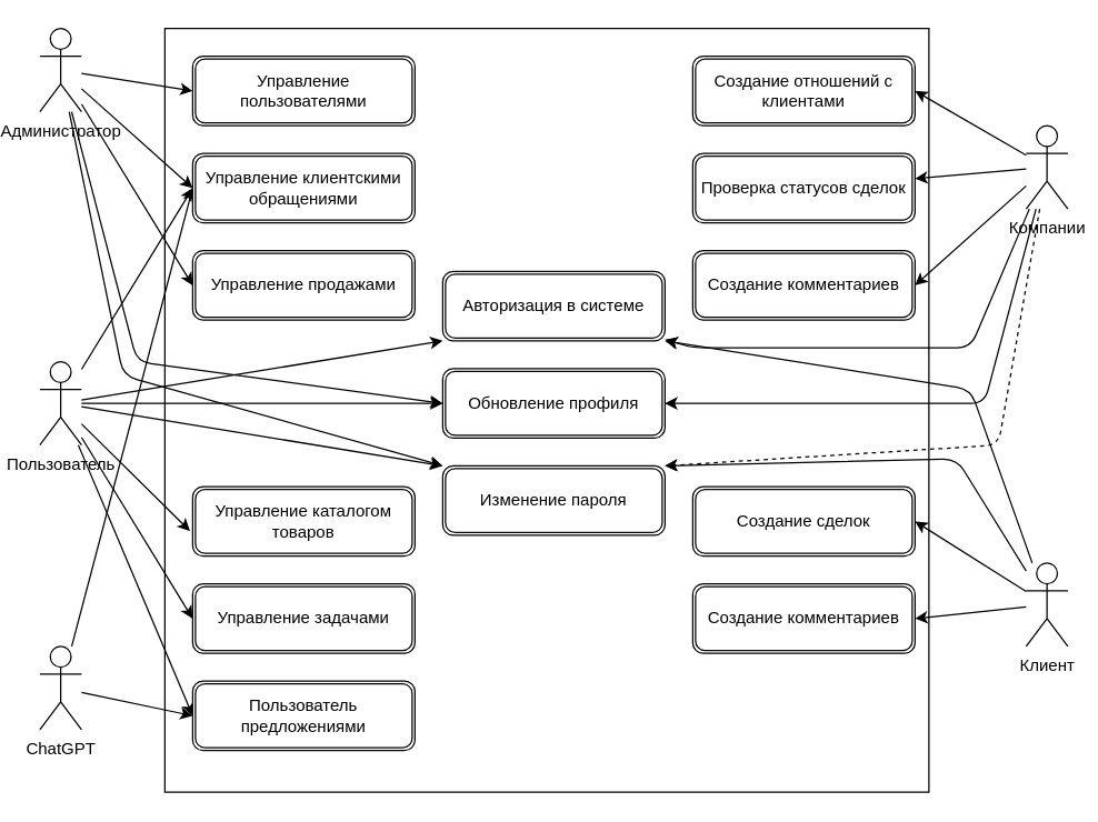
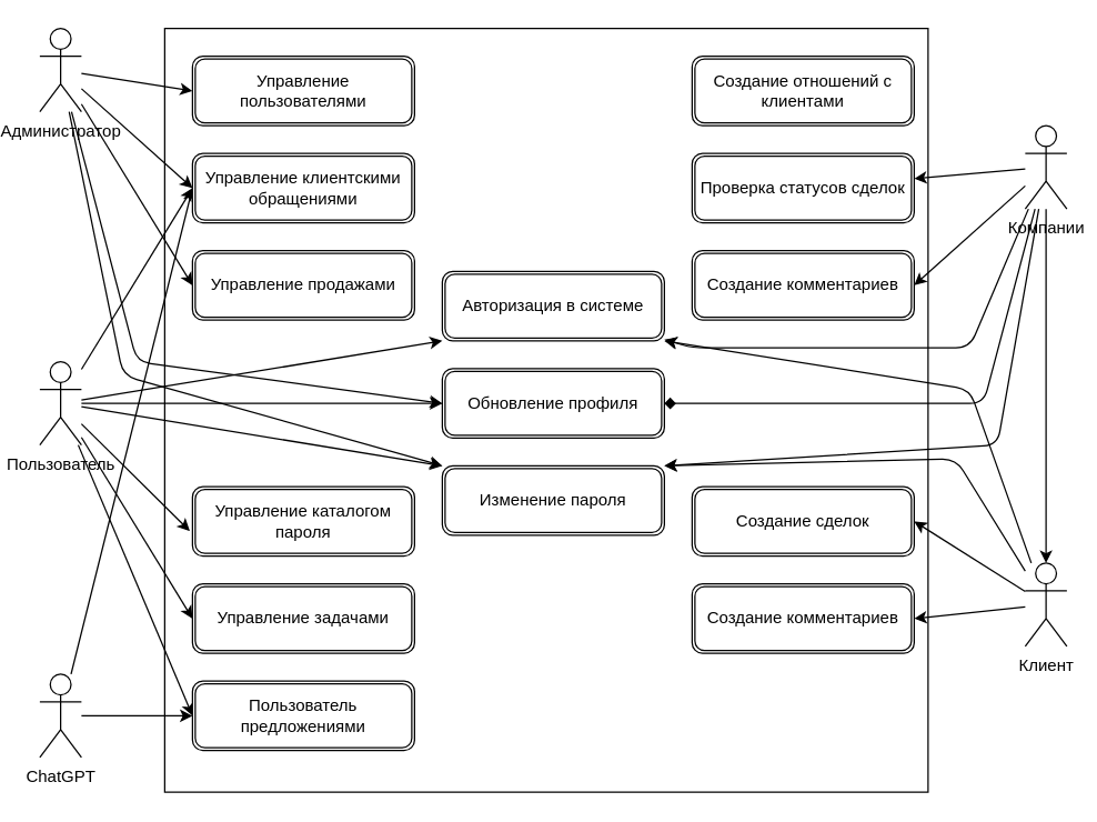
- <mxCell id="34" style="edgeStyle=none;html=1;entryX=1;entryY=0.5;entryDx=0;entryDy=0;" edge="1" parent="1" source="40" target="23"><mxGeometry relative="1" as="geometry" /></mxCell>
+ <mxCell id="34" style="edgeStyle=none;html=1;" edge="1" parent="1" source="40" target="45"><mxGeometry relative="1" as="geometry" /></mxCell>
- <mxCell id="38" style="edgeStyle=none;html=1;entryX=1;entryY=0.5;entryDx=0;entryDy=0;" edge="1" parent="1" source="40" target="27"><mxGeometry relative="1" as="geometry"><Array as="points"><mxPoint x="700" y="290" /></Array></mxGeometry></mxCell>
+ <mxCell id="38" style="edgeStyle=none;html=1;entryX=1;entryY=0.5;entryDx=0;entryDy=0;endArrow=diamond;" edge="1" parent="1" source="40" target="27"><mxGeometry relative="1" as="geometry"><Array as="points"><mxPoint x="700" y="290" /></Array></mxGeometry></mxCell>
- <mxCell id="39" style="edgeStyle=none;html=1;entryX=1;entryY=0;entryDx=0;entryDy=0;dashed=1;" edge="1" parent="1" source="40" target="28"><mxGeometry relative="1" as="geometry"><Array as="points"><mxPoint x="710" y="320" /></Array></mxGeometry></mxCell>
+ <mxCell id="39" style="edgeStyle=none;html=1;entryX=1;entryY=0;entryDx=0;entryDy=0;" edge="1" parent="1" source="40" target="28"><mxGeometry relative="1" as="geometry"><Array as="points"><mxPoint x="710" y="320" /></Array></mxGeometry></mxCell>
- <mxCell id="42" style="edgeStyle=none;html=1;entryX=1;entryY=0;entryDx=0;entryDy=0;endArrow=open;" edge="1" parent="1" source="45" target="28"><mxGeometry relative="1" as="geometry"><Array as="points"><mxPoint x="680" y="330" /></Array></mxGeometry></mxCell>
+ <mxCell id="42" style="edgeStyle=none;html=1;entryX=1;entryY=0;entryDx=0;entryDy=0;" edge="1" parent="1" source="45" target="28"><mxGeometry relative="1" as="geometry"><Array as="points"><mxPoint x="680" y="330" /></Array></mxGeometry></mxCell>
- <mxCell id="29" value="Управление каталогом товаров" style="shape=ext;double=1;rounded=1;whiteSpace=wrap;html=1;" vertex="1" parent="1"><mxGeometry x="130" y="350" width="160" height="50" as="geometry" /></mxCell>
+ <mxCell id="29" value="Управление каталогом пароля" style="shape=ext;double=1;rounded=1;whiteSpace=wrap;html=1;" vertex="1" parent="1"><mxGeometry x="130" y="350" width="160" height="50" as="geometry" /></mxCell>
- <mxCell id="19" value="ChatGPT" style="shape=umlActor;verticalLabelPosition=bottom;verticalAlign=top;html=1;" vertex="1" parent="1"><mxGeometry x="20" y="465" width="30" height="60" as="geometry" /></mxCell>
+ <mxCell id="19" value="ChatGPT" style="shape=umlActor;verticalLabelPosition=bottom;verticalAlign=top;html=1;" vertex="1" parent="1"><mxGeometry x="20" y="485" width="30" height="60" as="geometry" /></mxCell>
